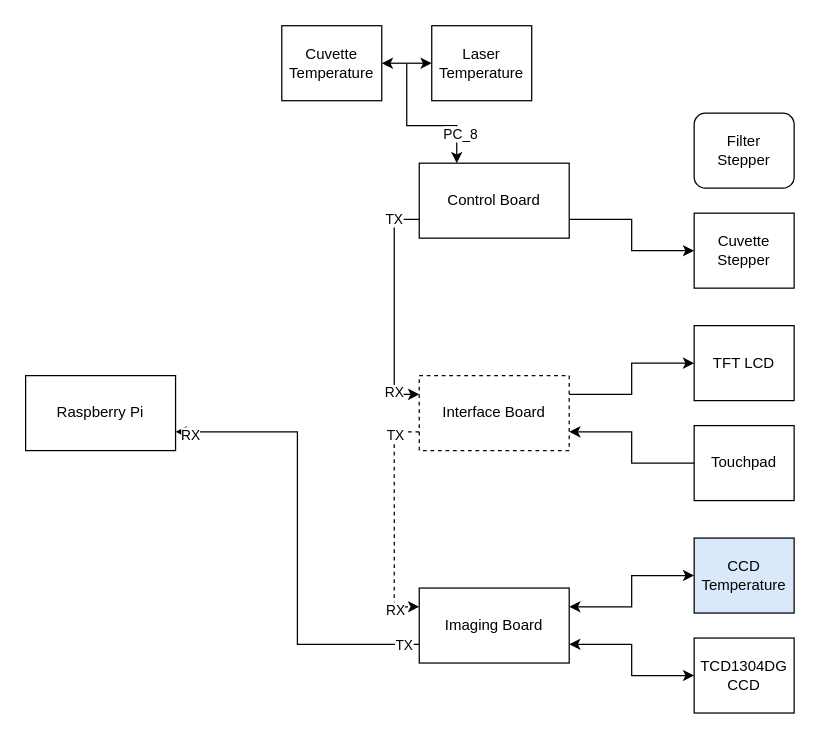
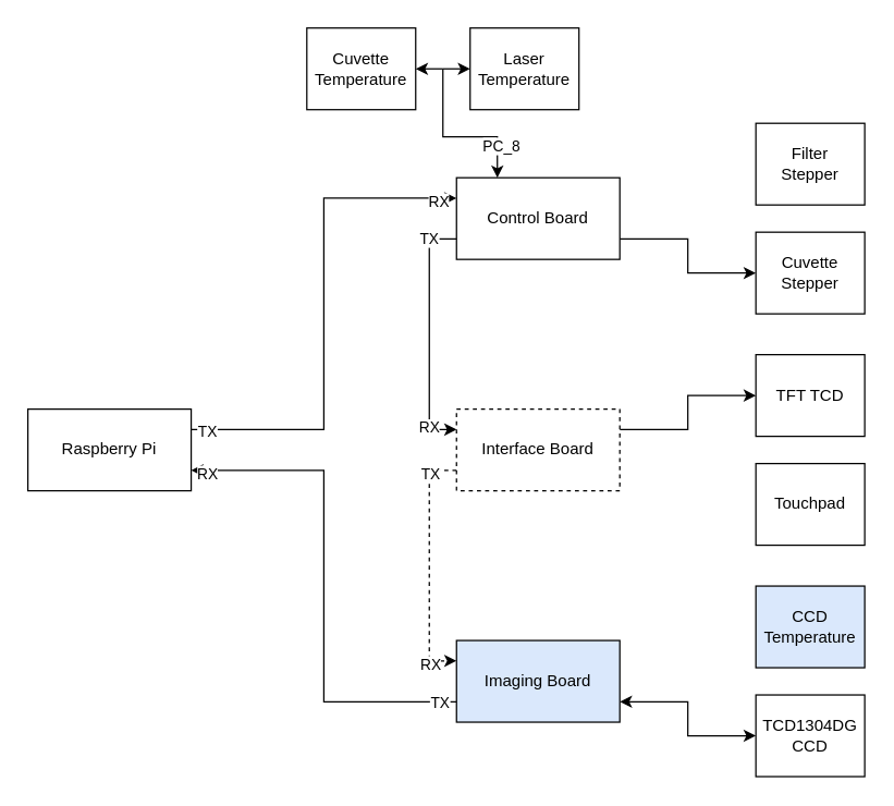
- <mxCell id="33" value="Filter&lt;br&gt;Stepper" style="whiteSpace=wrap;html=1;rounded=1;" vertex="1" parent="1"><mxGeometry x="555" y="90" width="80" height="60" as="geometry" /></mxCell>
+ <mxCell id="33" value="Filter&lt;br&gt;Stepper" style="whiteSpace=wrap;html=1;" vertex="1" parent="1"><mxGeometry x="555" y="90" width="80" height="60" as="geometry" /></mxCell>
+ <mxCell id="2" style="edgeStyle=orthogonalEdgeStyle;rounded=0;orthogonalLoop=1;jettySize=auto;html=1;exitX=1;exitY=0.25;exitDx=0;exitDy=0;entryX=0;entryY=0.25;entryDx=0;entryDy=0;" edge="1" parent="1" source="5" target="10"><mxGeometry relative="1" as="geometry" /></mxCell>
+ <mxCell id="3" value="TX" style="edgeLabel;html=1;align=center;verticalAlign=middle;resizable=0;points=[];" vertex="1" connectable="0" parent="2"><mxGeometry x="-0.938" y="-1" relative="1" as="geometry"><mxPoint as="offset" /></mxGeometry></mxCell>
+ <mxCell id="4" value="RX" style="edgeLabel;html=1;align=center;verticalAlign=middle;resizable=0;points=[];" vertex="1" connectable="0" parent="2"><mxGeometry x="0.924" y="-2" relative="1" as="geometry"><mxPoint as="offset" /></mxGeometry></mxCell>
- <mxCell id="21" value="TFT LCD" style="whiteSpace=wrap;html=1;" vertex="1" parent="1"><mxGeometry x="555" y="260" width="80" height="60" as="geometry" /></mxCell>
+ <mxCell id="21" value="TFT TCD" style="whiteSpace=wrap;html=1;" vertex="1" parent="1"><mxGeometry x="555" y="260" width="80" height="60" as="geometry" /></mxCell>
- <mxCell id="22" style="edgeStyle=orthogonalEdgeStyle;rounded=0;orthogonalLoop=1;jettySize=auto;html=1;exitX=0;exitY=0.5;exitDx=0;exitDy=0;entryX=1;entryY=0.75;entryDx=0;entryDy=0;" edge="1" parent="1" source="23" target="15"><mxGeometry relative="1" as="geometry" /></mxCell>
- <mxCell id="26" value="" style="endArrow=classic;startArrow=classic;html=1;rounded=0;exitX=1;exitY=0.25;exitDx=0;exitDy=0;entryX=0;entryY=0.5;entryDx=0;entryDy=0;" edge="1" parent="1" source="19" target="25"><mxGeometry width="50" height="50" relative="1" as="geometry"><mxPoint x="235" y="430" as="sourcePoint" /><mxPoint x="285" y="380" as="targetPoint" /><Array as="points"><mxPoint x="505" y="485" /><mxPoint x="505" y="460" /></Array></mxGeometry></mxCell>
- <mxCell id="19" value="Imaging Board" style="whiteSpace=wrap;html=1;" vertex="1" parent="1"><mxGeometry x="335" y="470" width="120" height="60" as="geometry" /></mxCell>
+ <mxCell id="19" value="Imaging Board" style="whiteSpace=wrap;html=1;fillColor=#dae8fc;" vertex="1" parent="1"><mxGeometry x="335" y="470" width="120" height="60" as="geometry" /></mxCell>
